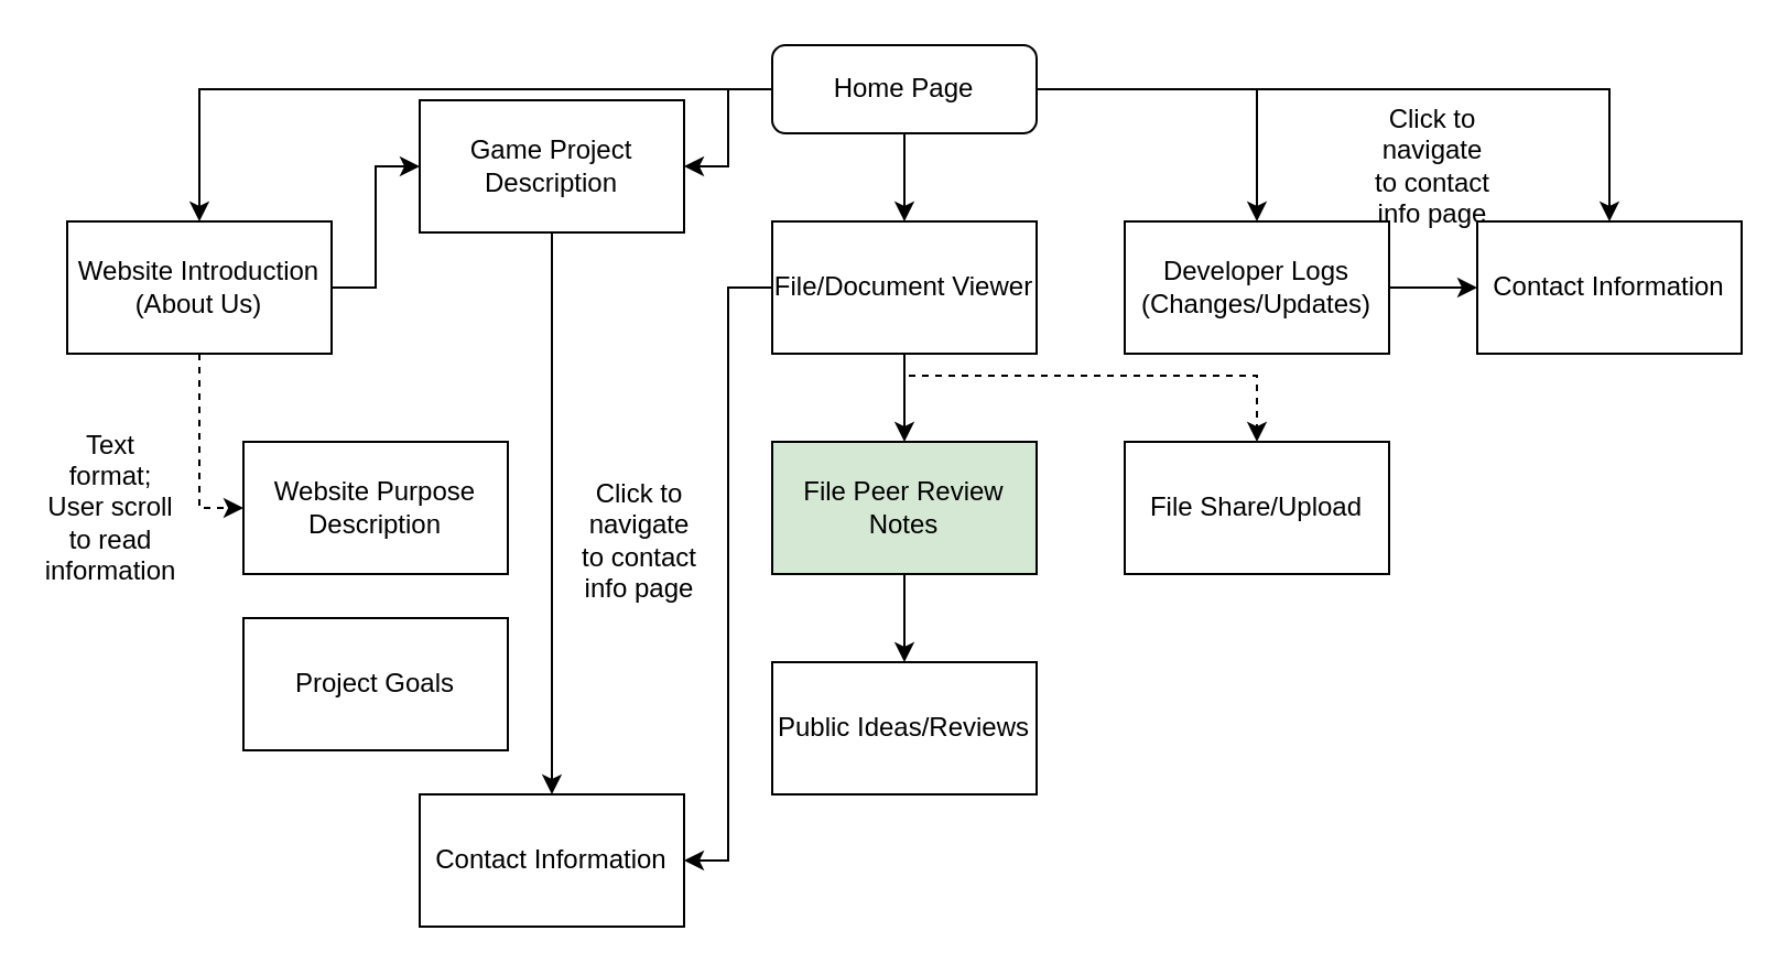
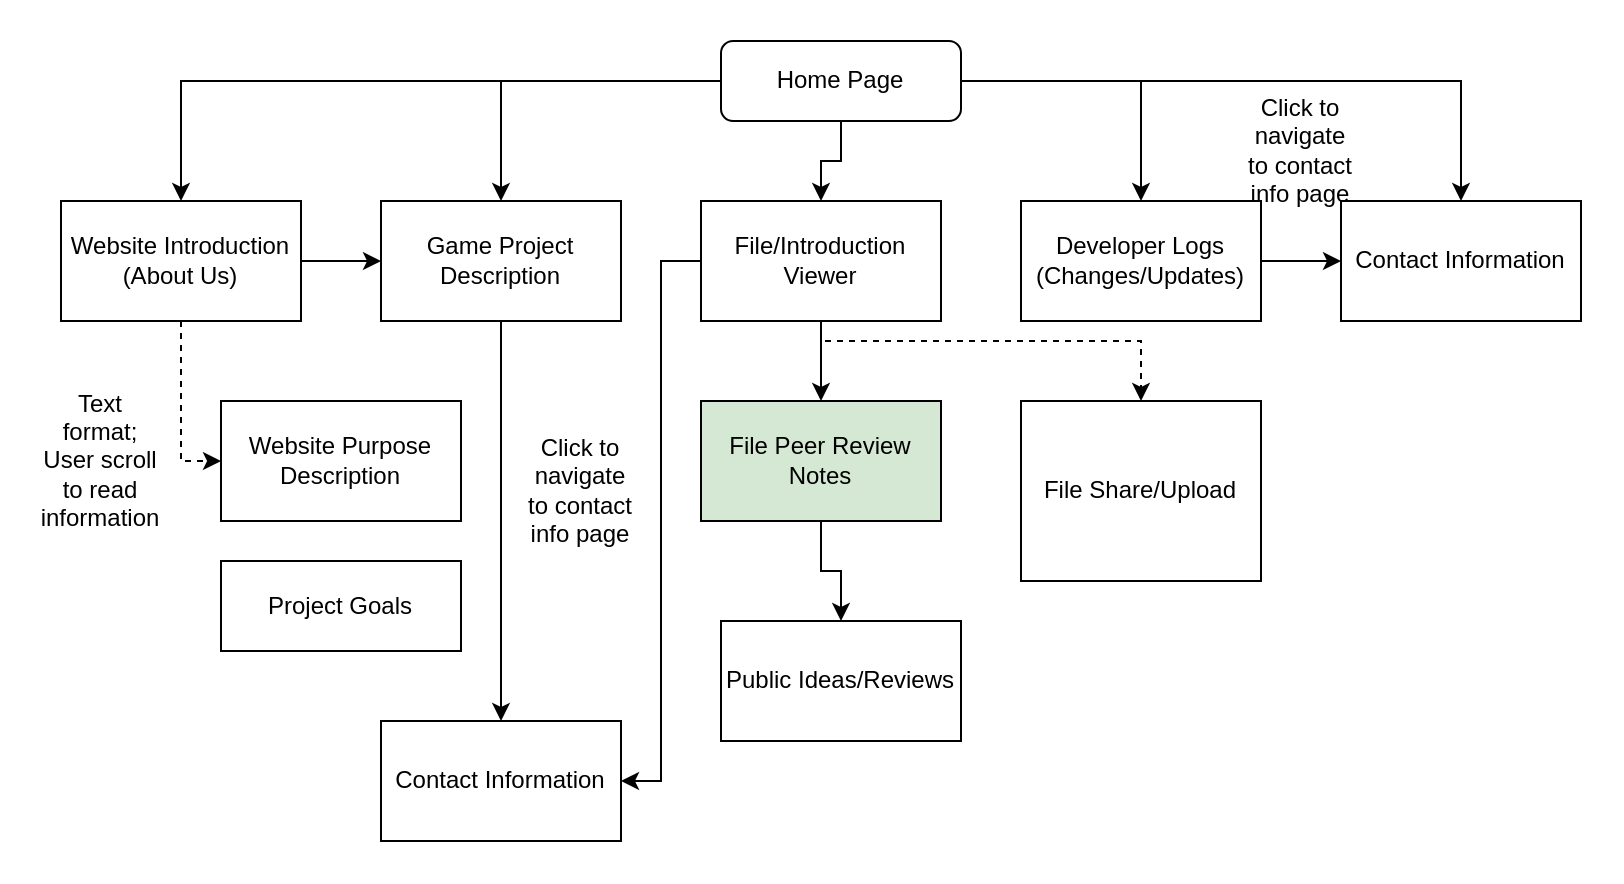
- <mxCell id="7" value="Home Page" style="rounded=1;whiteSpace=wrap;html=1;fontSize=12;glass=0;strokeWidth=1;shadow=0;" parent="1" vertex="1"><mxGeometry x="350" y="20" width="120" height="40" as="geometry" /></mxCell>
+ <mxCell id="7" value="Home Page" style="rounded=1;whiteSpace=wrap;html=1;fontSize=12;glass=0;strokeWidth=1;shadow=0;" parent="1" vertex="1"><mxGeometry x="360" y="20" width="120" height="40" as="geometry" /></mxCell>
- <mxCell id="12" value="Game Project Description" style="rounded=0;whiteSpace=wrap;html=1;" vertex="1" parent="1"><mxGeometry x="190" y="45" width="120" height="60" as="geometry" /></mxCell>
+ <mxCell id="12" value="Game Project Description" style="rounded=0;whiteSpace=wrap;html=1;" vertex="1" parent="1"><mxGeometry x="190" y="100" width="120" height="60" as="geometry" /></mxCell>
- <mxCell id="16" value="File/Document Viewer" style="rounded=0;whiteSpace=wrap;html=1;" vertex="1" parent="1"><mxGeometry x="350" y="100" width="120" height="60" as="geometry" /></mxCell>
+ <mxCell id="16" value="File/Introduction Viewer" style="rounded=0;whiteSpace=wrap;html=1;" vertex="1" parent="1"><mxGeometry x="350" y="100" width="120" height="60" as="geometry" /></mxCell>
- <mxCell id="29" value="File Share/Upload" style="rounded=0;whiteSpace=wrap;html=1;" vertex="1" parent="1"><mxGeometry x="510" y="200" width="120" height="60" as="geometry" /></mxCell>
+ <mxCell id="29" value="File Share/Upload" style="rounded=0;whiteSpace=wrap;html=1;" vertex="1" parent="1"><mxGeometry x="510" y="200" width="120" height="90" as="geometry" /></mxCell>
- <mxCell id="21" value="Project Goals" style="rounded=0;whiteSpace=wrap;html=1;" vertex="1" parent="1"><mxGeometry x="110" y="280" width="120" height="60" as="geometry" /></mxCell>
+ <mxCell id="21" value="Project Goals" style="rounded=0;whiteSpace=wrap;html=1;" vertex="1" parent="1"><mxGeometry x="110" y="280" width="120" height="45" as="geometry" /></mxCell>
- <mxCell id="25" value="Public Ideas/Reviews" style="rounded=0;whiteSpace=wrap;html=1;" vertex="1" parent="1"><mxGeometry x="350" y="300" width="120" height="60" as="geometry" /></mxCell>
+ <mxCell id="25" value="Public Ideas/Reviews" style="rounded=0;whiteSpace=wrap;html=1;" vertex="1" parent="1"><mxGeometry x="360" y="310" width="120" height="60" as="geometry" /></mxCell>
